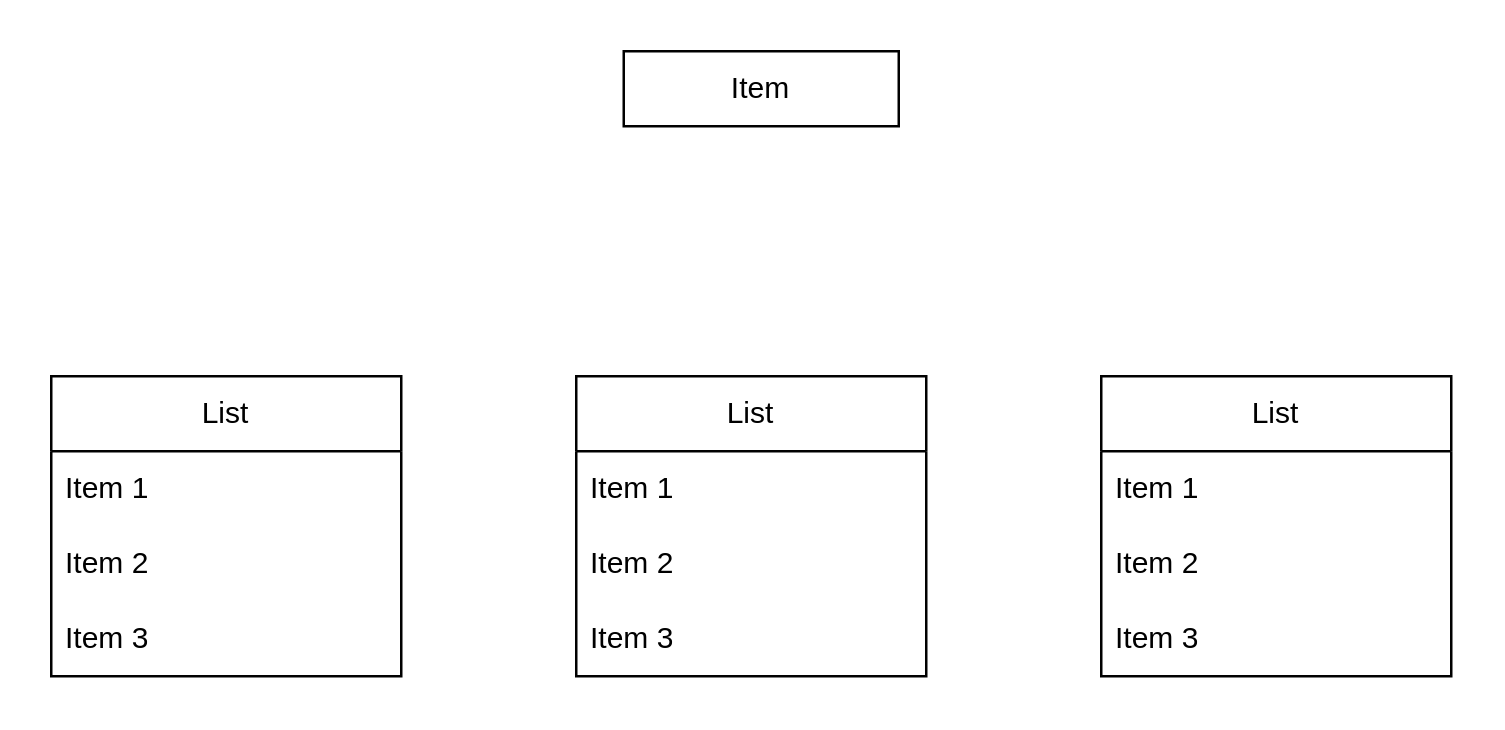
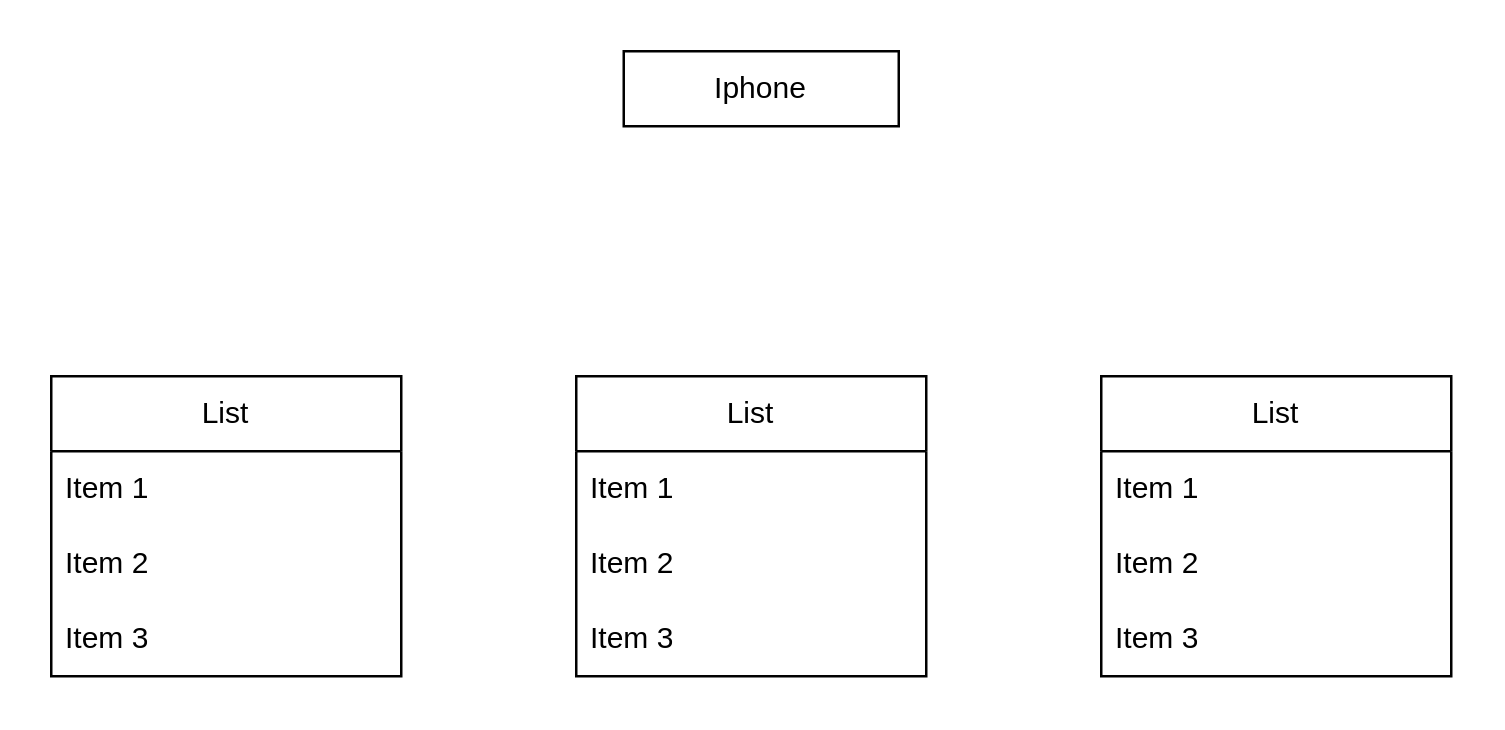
- <mxCell id="2" value="Item" style="rounded=0;whiteSpace=wrap;html=1;" vertex="1" parent="1"><mxGeometry x="249" y="20" width="110" height="30" as="geometry" /></mxCell>
+ <mxCell id="2" value="Iphone" style="rounded=0;whiteSpace=wrap;html=1;" vertex="1" parent="1"><mxGeometry x="249" y="20" width="110" height="30" as="geometry" /></mxCell>
